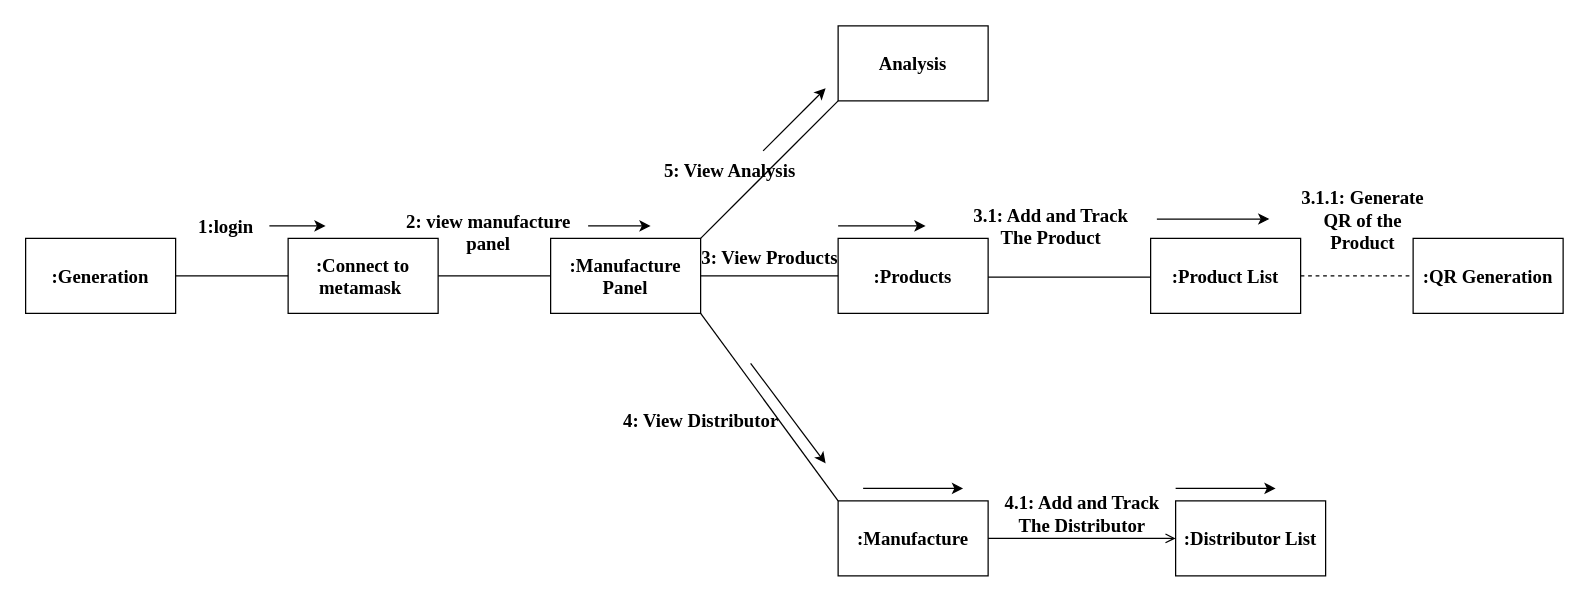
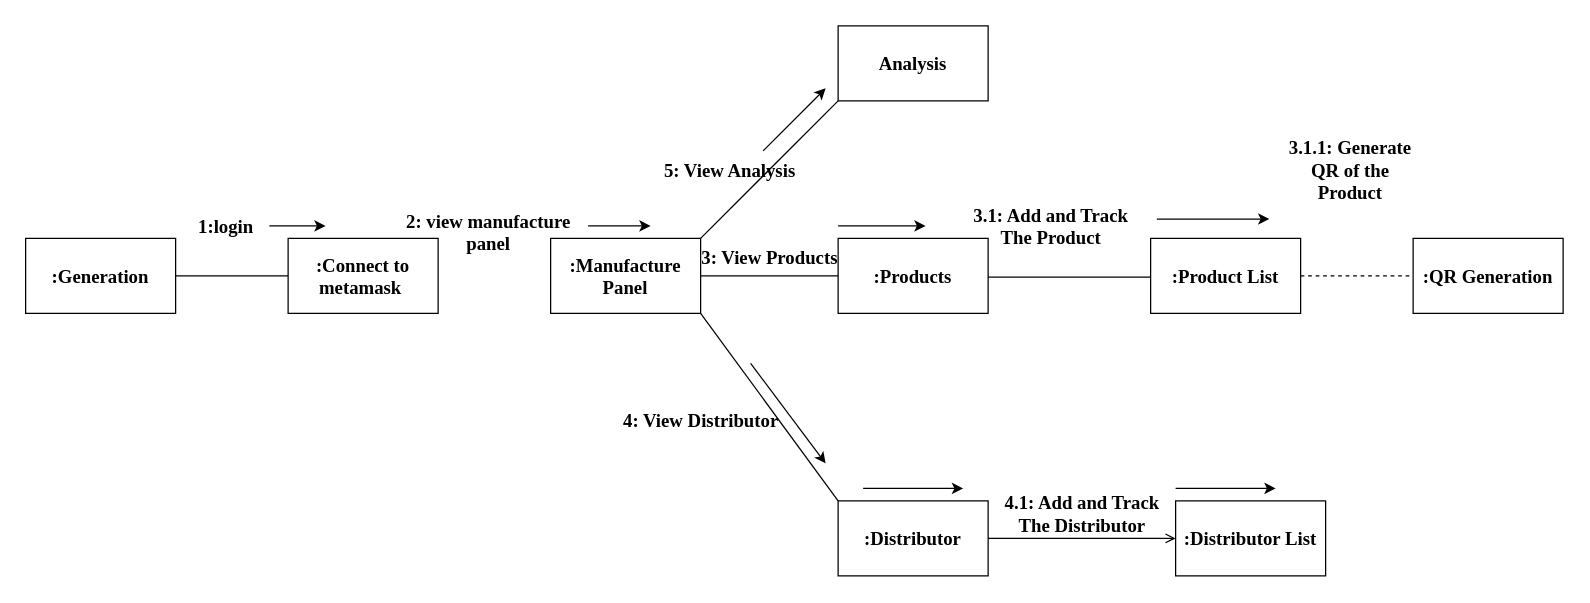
- <mxCell id="24" value="3.1.1: Generate QR of the Product" style="text;html=1;strokeColor=none;fillColor=none;align=center;verticalAlign=middle;whiteSpace=wrap;rounded=0;fontStyle=1;fontFamily=Times New Roman;fontSize=15;" parent="1" vertex="1"><mxGeometry x="1040" y="160" width="100" height="30" as="geometry" /></mxCell>
+ <mxCell id="24" value="3.1.1: Generate QR of the Product" style="text;html=1;strokeColor=none;fillColor=none;align=center;verticalAlign=middle;whiteSpace=wrap;rounded=0;fontStyle=1;fontFamily=Times New Roman;fontSize=15;" parent="1" vertex="1"><mxGeometry x="1030" y="120" width="100" height="30" as="geometry" /></mxCell>
- <mxCell id="8" value="" style="endArrow=none;html=1;rounded=0;exitX=1;exitY=0.5;exitDx=0;exitDy=0;entryX=0;entryY=0.5;entryDx=0;entryDy=0;fontStyle=1;fontFamily=Times New Roman;fontSize=15;" parent="1" source="3" target="7" edge="1"><mxGeometry width="50" height="50" relative="1" as="geometry"><mxPoint x="380" y="320" as="sourcePoint" /><mxPoint x="430" y="270" as="targetPoint" /></mxGeometry></mxCell>
- <mxCell id="12" value=":Manufacture" style="rounded=0;whiteSpace=wrap;html=1;fontStyle=1;fontFamily=Times New Roman;fontSize=15;" parent="1" vertex="1"><mxGeometry x="670" y="400" width="120" height="60" as="geometry" /></mxCell>
+ <mxCell id="12" value=":Distributor" style="rounded=0;whiteSpace=wrap;html=1;fontStyle=1;fontFamily=Times New Roman;fontSize=15;" parent="1" vertex="1"><mxGeometry x="670" y="400" width="120" height="60" as="geometry" /></mxCell>
